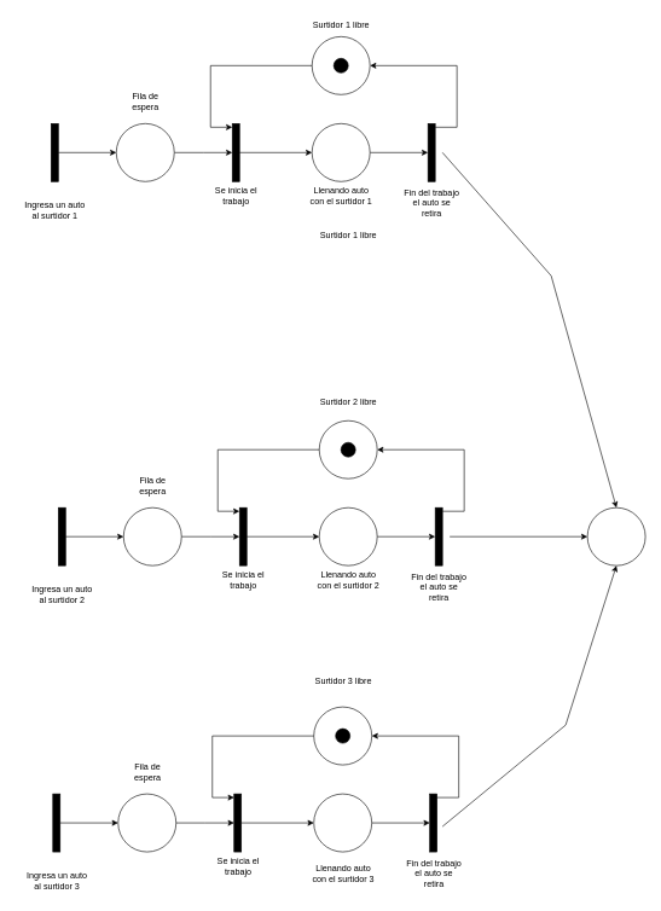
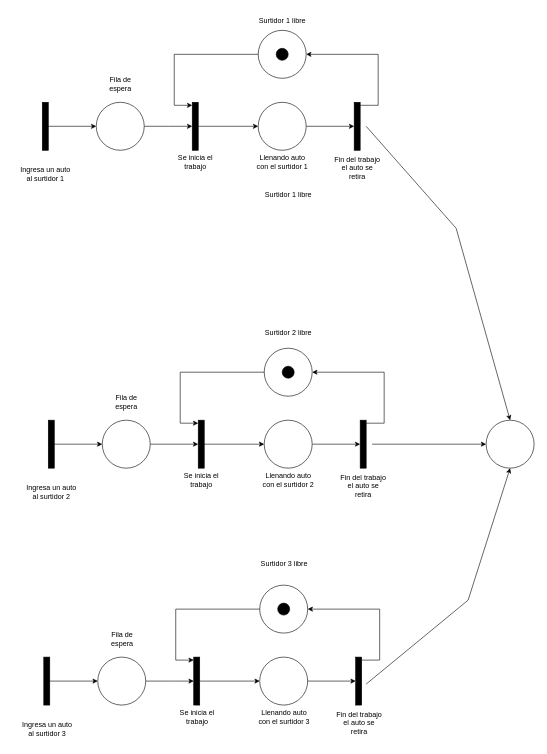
- <mxCell id="56" value="&lt;div&gt;Llenando auto&lt;/div&gt;&lt;div&gt;con el surtidor 3&lt;br&gt;&lt;/div&gt;" style="text;html=1;align=center;verticalAlign=middle;resizable=0;points=[];autosize=1;strokeColor=none;fillColor=none;" vertex="1" parent="1"><mxGeometry x="417.5" y="1185" width="110" height="40" as="geometry" /></mxCell>
+ <mxCell id="56" value="&lt;div&gt;Llenando auto&lt;/div&gt;&lt;div&gt;con el surtidor 3&lt;br&gt;&lt;/div&gt;" style="text;html=1;align=center;verticalAlign=middle;resizable=0;points=[];autosize=1;strokeColor=none;fillColor=none;" vertex="1" parent="1"><mxGeometry x="417.5" y="1175" width="110" height="40" as="geometry" /></mxCell>
